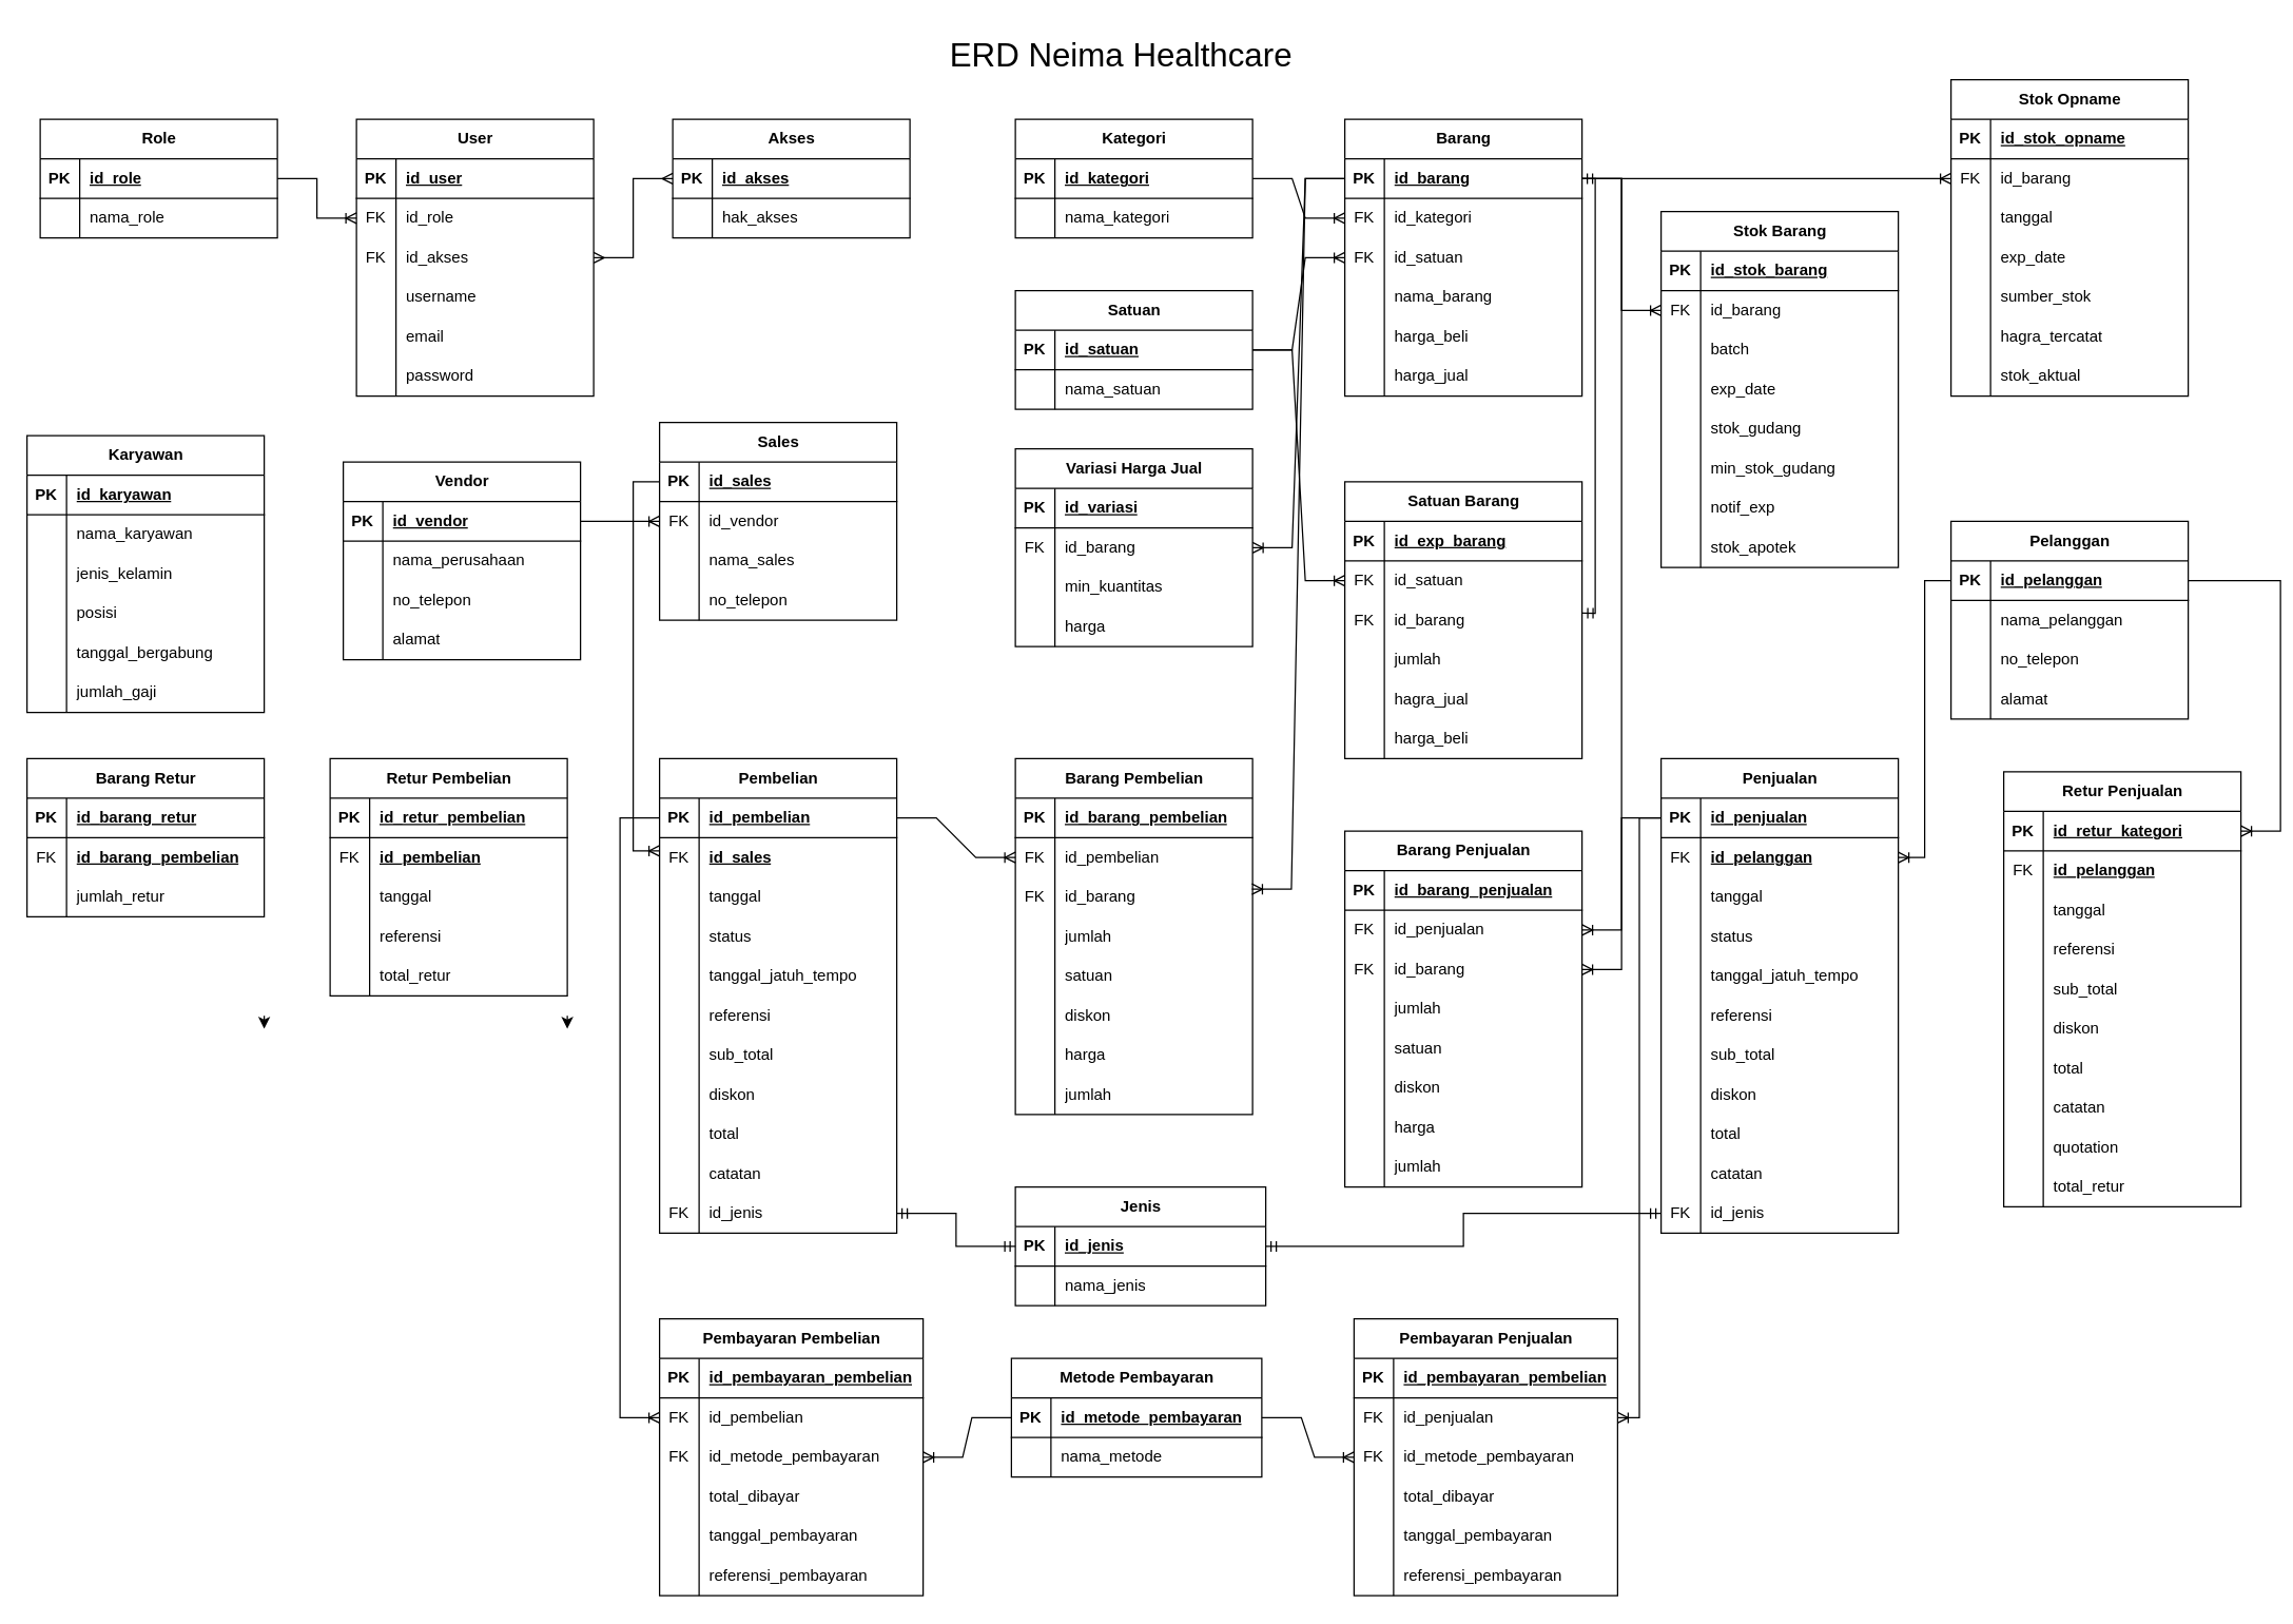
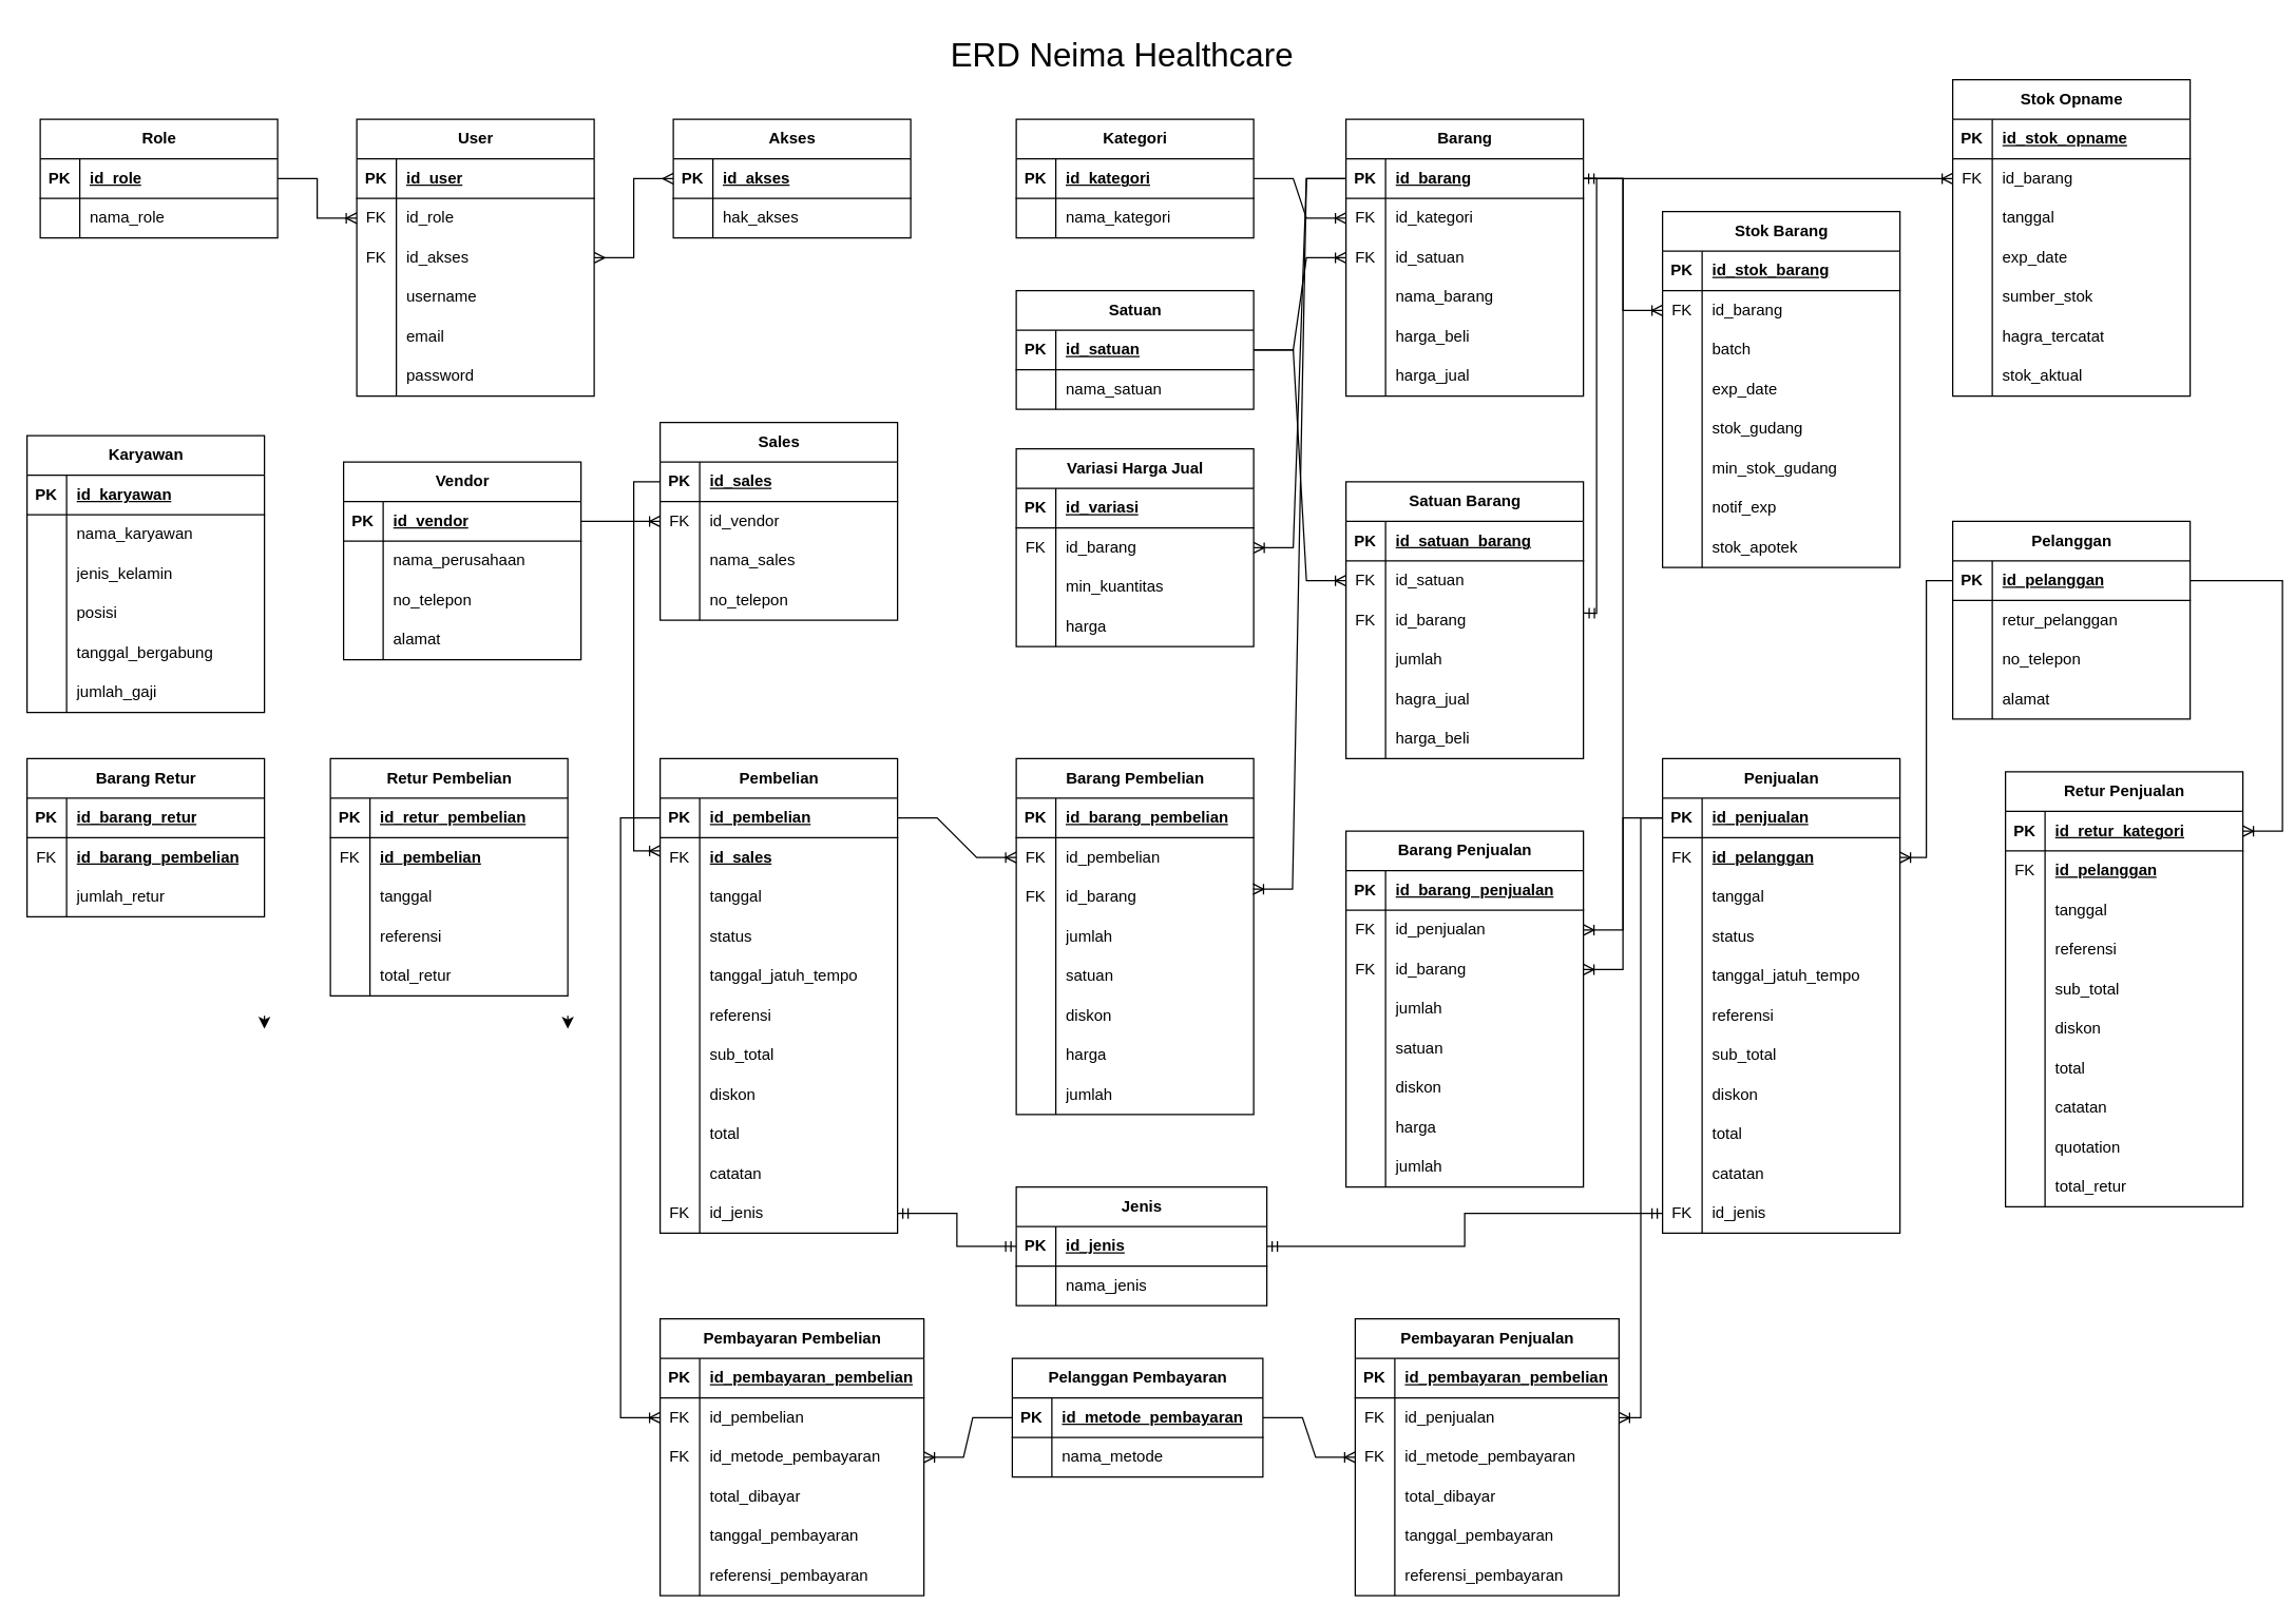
- <mxCell id="356" value="id_exp_barang" style="shape=partialRectangle;connectable=0;fillColor=none;top=0;left=0;bottom=0;right=0;align=left;spacingLeft=6;fontStyle=5;overflow=hidden;whiteSpace=wrap;html=1;" parent="354" vertex="1"><mxGeometry x="30" width="150" height="30" as="geometry"><mxRectangle width="150" height="30" as="alternateBounds" /></mxGeometry></mxCell>
+ <mxCell id="356" value="id_satuan_barang" style="shape=partialRectangle;connectable=0;fillColor=none;top=0;left=0;bottom=0;right=0;align=left;spacingLeft=6;fontStyle=5;overflow=hidden;whiteSpace=wrap;html=1;" parent="354" vertex="1"><mxGeometry x="30" width="150" height="30" as="geometry"><mxRectangle width="150" height="30" as="alternateBounds" /></mxGeometry></mxCell>
- <mxCell id="78" value="nama_pelanggan" style="shape=partialRectangle;connectable=0;fillColor=none;top=0;left=0;bottom=0;right=0;align=left;spacingLeft=6;overflow=hidden;whiteSpace=wrap;html=1;" parent="76" vertex="1"><mxGeometry x="30" width="150" height="30" as="geometry"><mxRectangle width="150" height="30" as="alternateBounds" /></mxGeometry></mxCell>
+ <mxCell id="78" value="retur_pelanggan" style="shape=partialRectangle;connectable=0;fillColor=none;top=0;left=0;bottom=0;right=0;align=left;spacingLeft=6;overflow=hidden;whiteSpace=wrap;html=1;" parent="76" vertex="1"><mxGeometry x="30" width="150" height="30" as="geometry"><mxRectangle width="150" height="30" as="alternateBounds" /></mxGeometry></mxCell>
- <mxCell id="373" value="Metode Pembayaran" style="shape=table;startSize=30;container=1;collapsible=1;childLayout=tableLayout;fixedRows=1;rowLines=0;fontStyle=1;align=center;resizeLast=1;html=1;" parent="1" vertex="1"><mxGeometry x="767" y="1030" width="190" height="90" as="geometry" /></mxCell>
+ <mxCell id="373" value="Pelanggan Pembayaran" style="shape=table;startSize=30;container=1;collapsible=1;childLayout=tableLayout;fixedRows=1;rowLines=0;fontStyle=1;align=center;resizeLast=1;html=1;" parent="1" vertex="1"><mxGeometry x="767" y="1030" width="190" height="90" as="geometry" /></mxCell>
